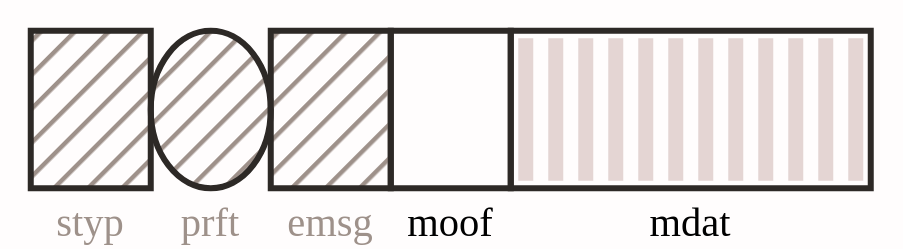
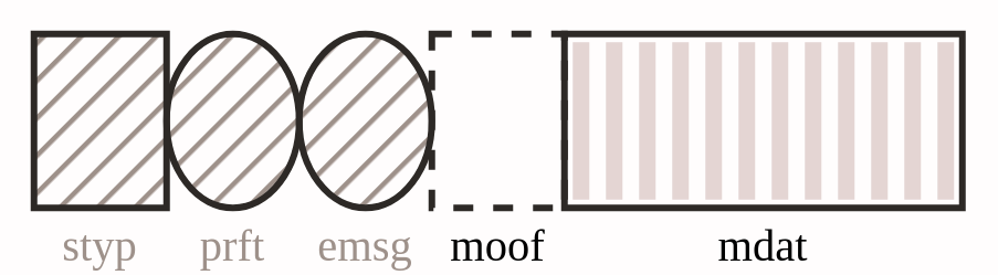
- <mxCell id="18" value="emsg" style="rounded=0;whiteSpace=wrap;html=1;strokeColor=#2D2926;fillColor=#9E918A;strokeWidth=4;fontFamily=Hack;labelBackgroundColor=none;labelPosition=center;verticalLabelPosition=bottom;align=center;verticalAlign=top;fontSize=27;fontStyle=0;gradientColor=none;shadow=0;glass=0;fillStyle=hatch;fontColor=#9E918A;" vertex="1" parent="1"><mxGeometry x="180" y="20" width="80" height="105" as="geometry" /></mxCell>
+ <mxCell id="18" value="emsg" style="ellipse;whiteSpace=wrap;html=1;strokeColor=#2D2926;fillColor=#9E918A;strokeWidth=4;fontFamily=Hack;labelBackgroundColor=none;labelPosition=center;verticalLabelPosition=bottom;align=center;verticalAlign=top;fontSize=27;fontStyle=0;gradientColor=none;shadow=0;glass=0;fillStyle=hatch;fontColor=#9E918A;" vertex="1" parent="1"><mxGeometry x="180" y="20" width="80" height="105" as="geometry" /></mxCell>
- <mxCell id="15" value="moof" style="rounded=0;whiteSpace=wrap;html=1;strokeColor=#2D2926;fillColor=none;strokeWidth=4;fontFamily=Hack;labelBackgroundColor=none;labelPosition=center;verticalLabelPosition=bottom;align=center;verticalAlign=top;fontSize=27;fontStyle=0" parent="1" vertex="1"><mxGeometry x="260" y="20" width="80" height="105" as="geometry" /></mxCell>
+ <mxCell id="15" value="moof" style="rounded=0;whiteSpace=wrap;html=1;strokeColor=#2D2926;fillColor=none;strokeWidth=4;fontFamily=Hack;labelBackgroundColor=none;labelPosition=center;verticalLabelPosition=bottom;align=center;verticalAlign=top;fontSize=27;fontStyle=0;dashed=1;" parent="1" vertex="1"><mxGeometry x="260" y="20" width="80" height="105" as="geometry" /></mxCell>
